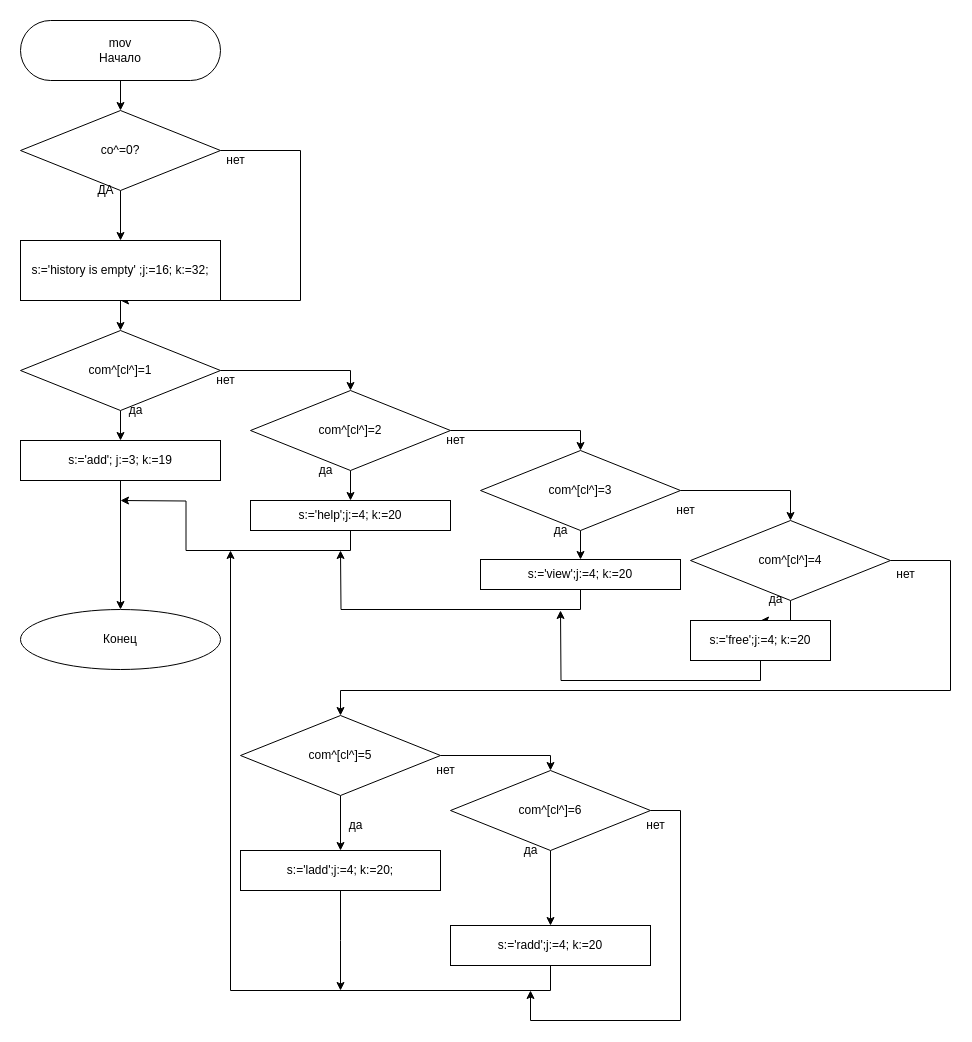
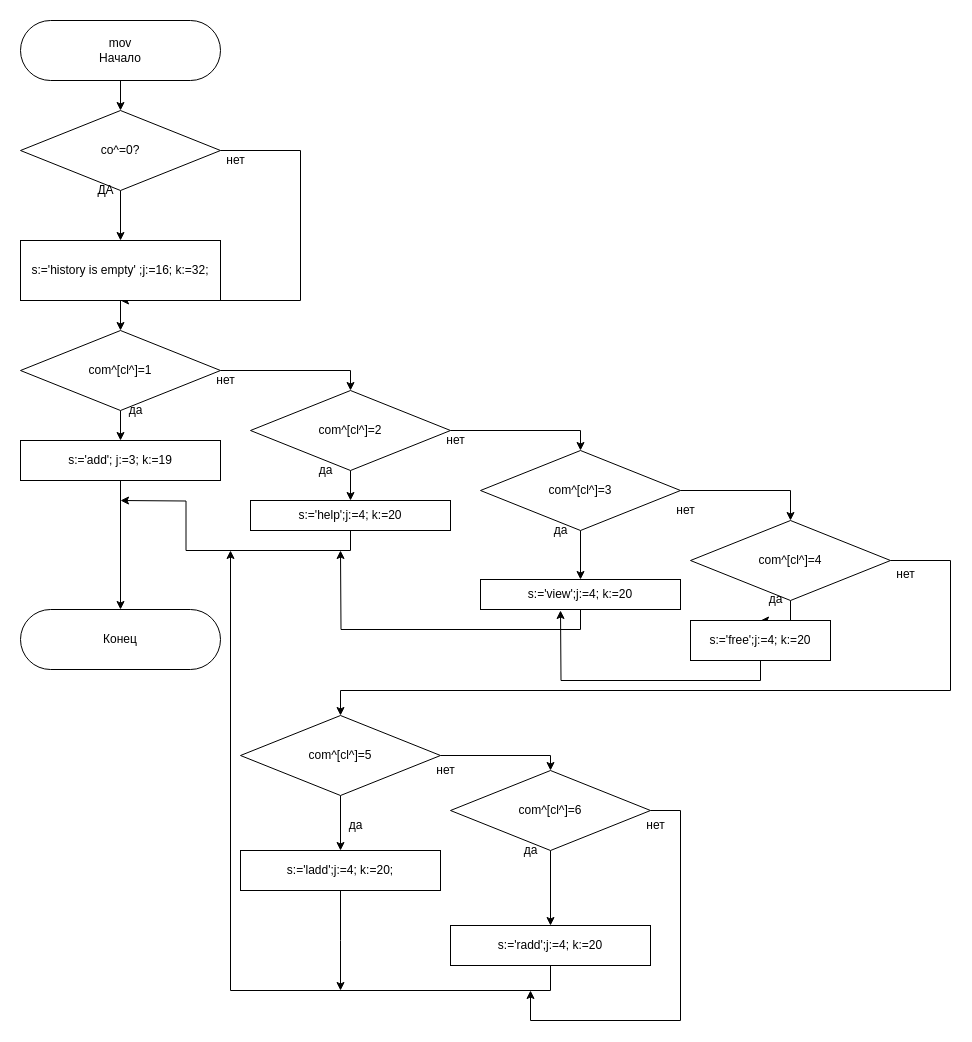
- <mxCell id="43" value="s:='view';j:=4; k:=20" style="rounded=0;whiteSpace=wrap;html=1;" vertex="1" parent="1"><mxGeometry x="480" y="559" width="200" height="30" as="geometry" /></mxCell>
+ <mxCell id="43" value="s:='view';j:=4; k:=20" style="rounded=0;whiteSpace=wrap;html=1;" vertex="1" parent="1"><mxGeometry x="480" y="579" width="200" height="30" as="geometry" /></mxCell>
- <mxCell id="25" value="Конец" style="ellipse;whiteSpace=wrap;html=1;arcSize=50;" vertex="1" parent="1"><mxGeometry x="20" y="609" width="200" height="60" as="geometry" /></mxCell>
+ <mxCell id="25" value="Конец" style="rounded=1;whiteSpace=wrap;html=1;arcSize=50;" vertex="1" parent="1"><mxGeometry x="20" y="609" width="200" height="60" as="geometry" /></mxCell>
